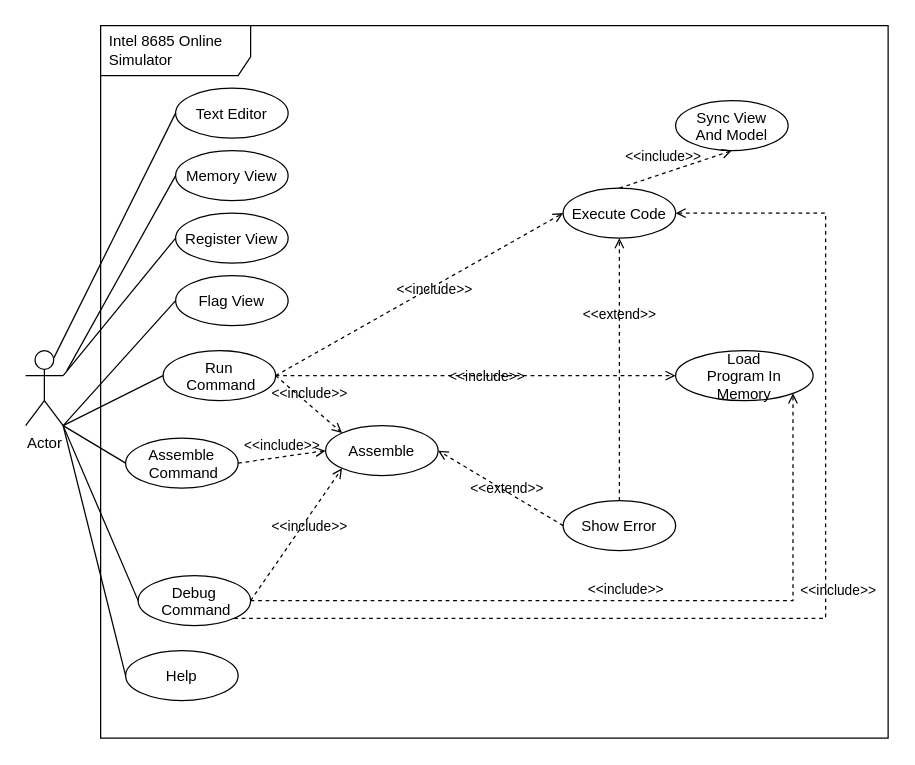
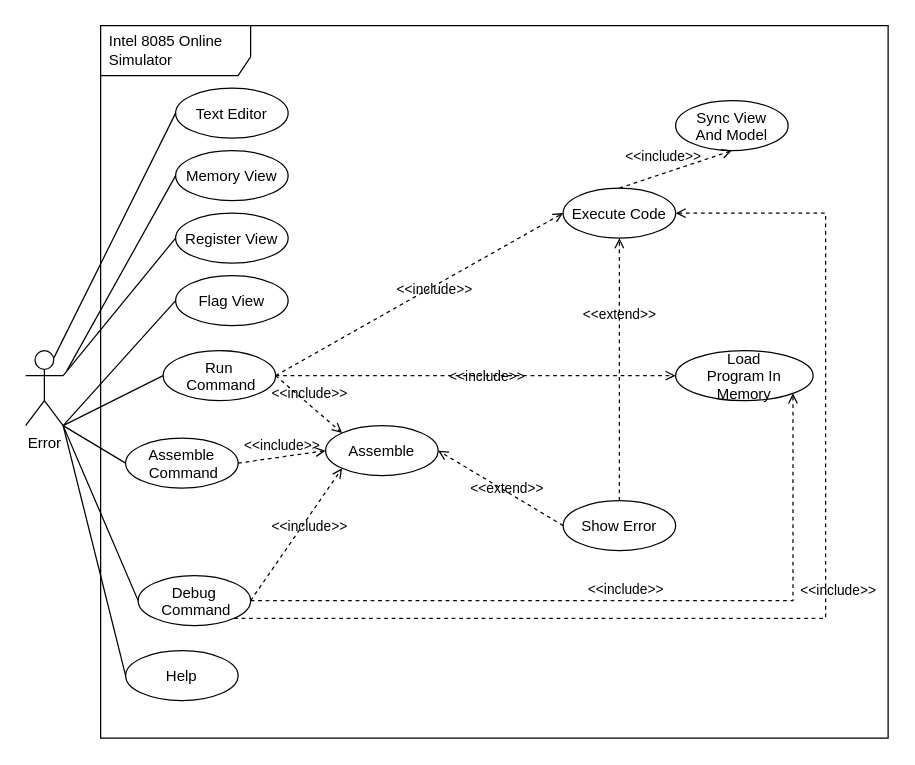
- <mxCell id="34" value="Intel 8685 Online Simulator" style="shape=umlFrame;whiteSpace=wrap;html=1;width=120;height=40;boundedLbl=1;verticalAlign=middle;align=left;spacingLeft=5;" vertex="1" parent="1"><mxGeometry x="80" y="20" width="630" height="570" as="geometry" /></mxCell>
+ <mxCell id="34" value="Intel 8085 Online Simulator" style="shape=umlFrame;whiteSpace=wrap;html=1;width=120;height=40;boundedLbl=1;verticalAlign=middle;align=left;spacingLeft=5;" vertex="1" parent="1"><mxGeometry x="80" y="20" width="630" height="570" as="geometry" /></mxCell>
- <mxCell id="2" value="Actor" style="shape=umlActor;verticalLabelPosition=bottom;verticalAlign=top;html=1;" vertex="1" parent="1"><mxGeometry x="20" y="280" width="30" height="60" as="geometry" /></mxCell>
+ <mxCell id="2" value="Error" style="shape=umlActor;verticalLabelPosition=bottom;verticalAlign=top;html=1;" vertex="1" parent="1"><mxGeometry x="20" y="280" width="30" height="60" as="geometry" /></mxCell>
